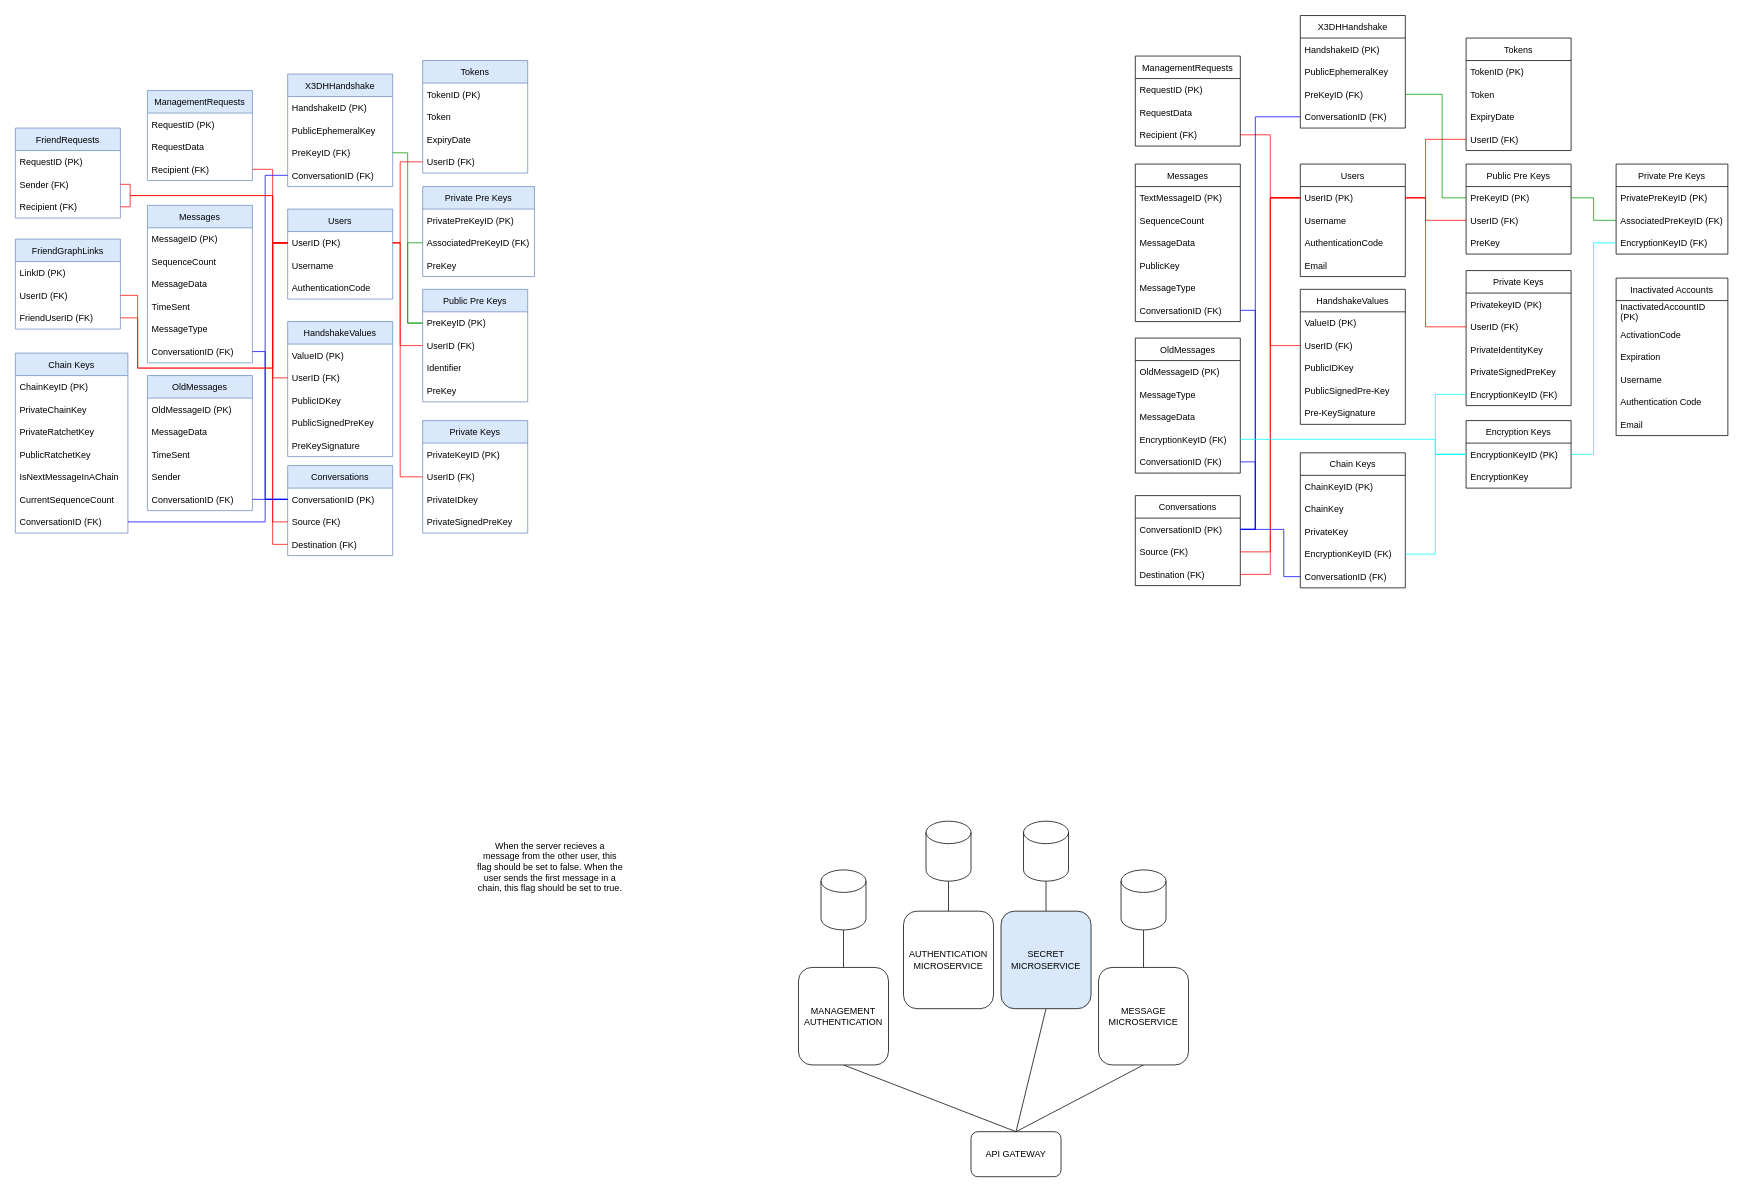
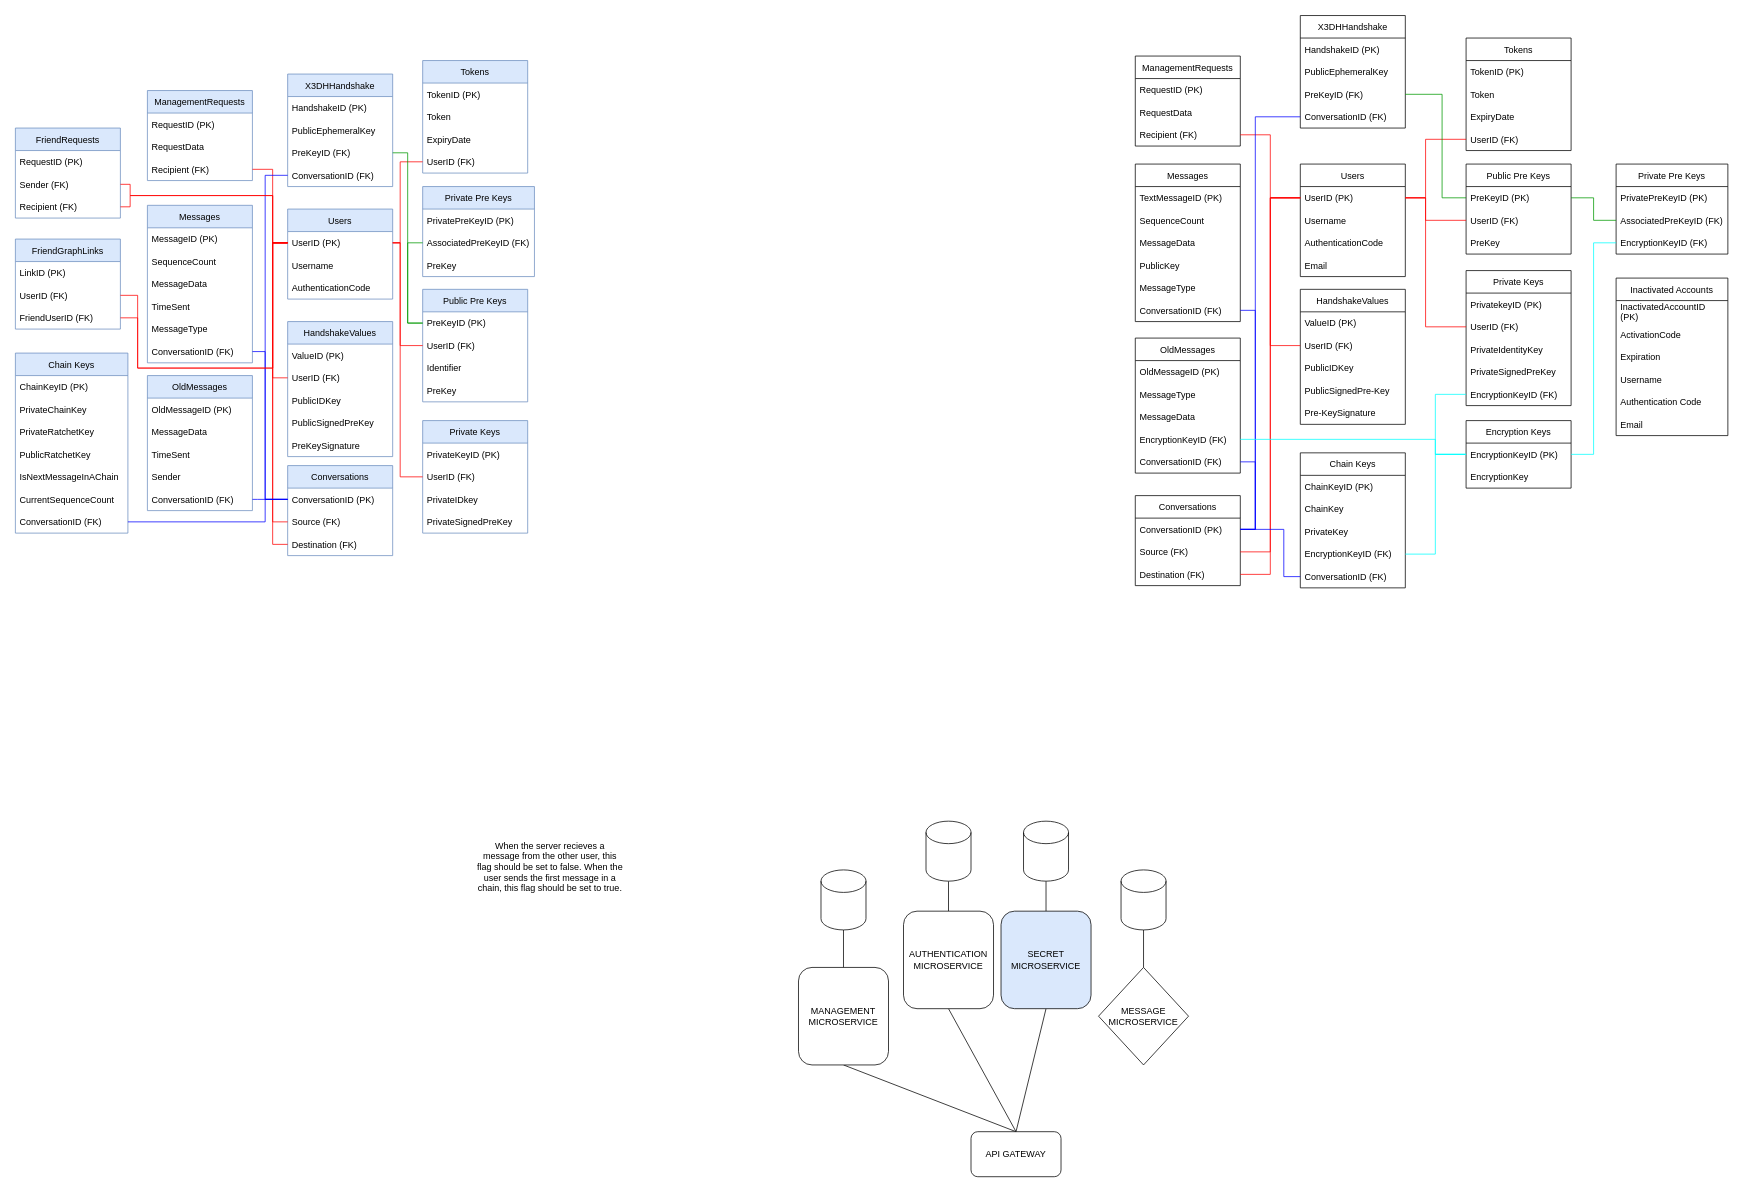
- <mxCell id="8" value="MANAGEMENT&lt;br&gt;AUTHENTICATION" style="rounded=1;whiteSpace=wrap;html=1;" parent="1" vertex="1"><mxGeometry x="1064" y="1289" width="120" height="130" as="geometry" /></mxCell>
+ <mxCell id="8" value="MANAGEMENT&lt;br&gt;MICROSERVICE" style="rounded=1;whiteSpace=wrap;html=1;" parent="1" vertex="1"><mxGeometry x="1064" y="1289" width="120" height="130" as="geometry" /></mxCell>
- <mxCell id="14" value="MESSAGE MICROSERVICE" style="rounded=1;whiteSpace=wrap;html=1;" parent="1" vertex="1"><mxGeometry x="1464" y="1289" width="120" height="130" as="geometry" /></mxCell>
+ <mxCell id="14" value="MESSAGE MICROSERVICE" style="rhombus;whiteSpace=wrap;html=1;" parent="1" vertex="1"><mxGeometry x="1464" y="1289" width="120" height="130" as="geometry" /></mxCell>
+ <mxCell id="3" style="edgeStyle=none;rounded=0;orthogonalLoop=1;jettySize=auto;html=1;exitX=0.5;exitY=0;exitDx=0;exitDy=0;entryX=0.5;entryY=1;entryDx=0;entryDy=0;endArrow=none;endFill=0;" parent="1" source="6" target="10" edge="1"><mxGeometry relative="1" as="geometry" /></mxCell>
- <mxCell id="5" style="edgeStyle=none;rounded=0;orthogonalLoop=1;jettySize=auto;html=1;exitX=0.5;exitY=0;exitDx=0;exitDy=0;entryX=0.5;entryY=1;entryDx=0;entryDy=0;endArrow=none;endFill=0;" parent="1" source="6" target="14" edge="1"><mxGeometry relative="1" as="geometry" /></mxCell>
